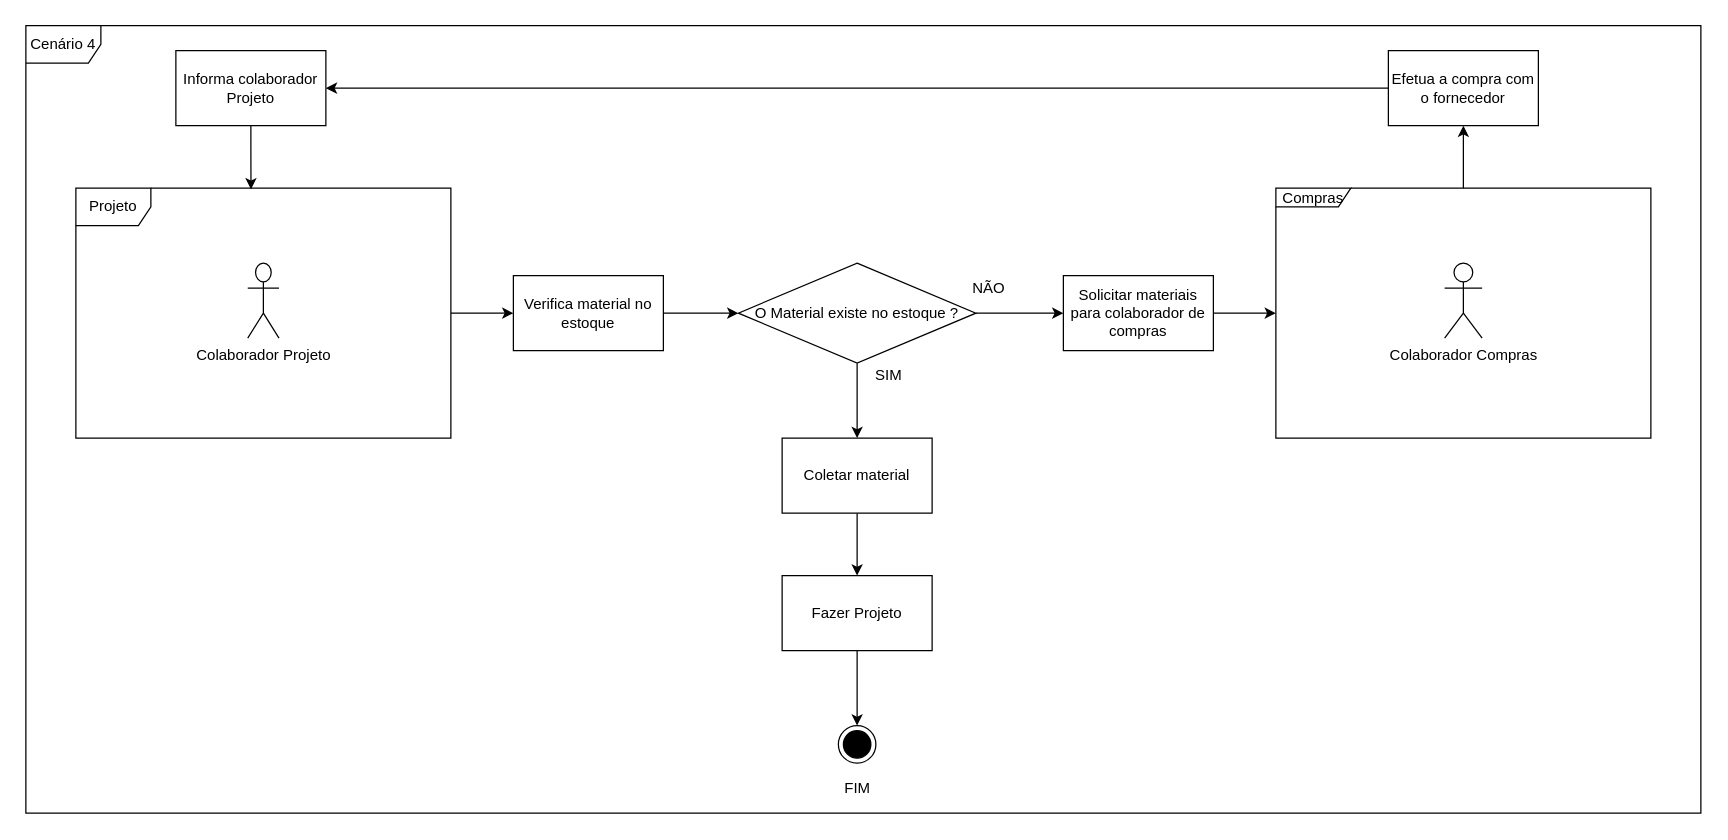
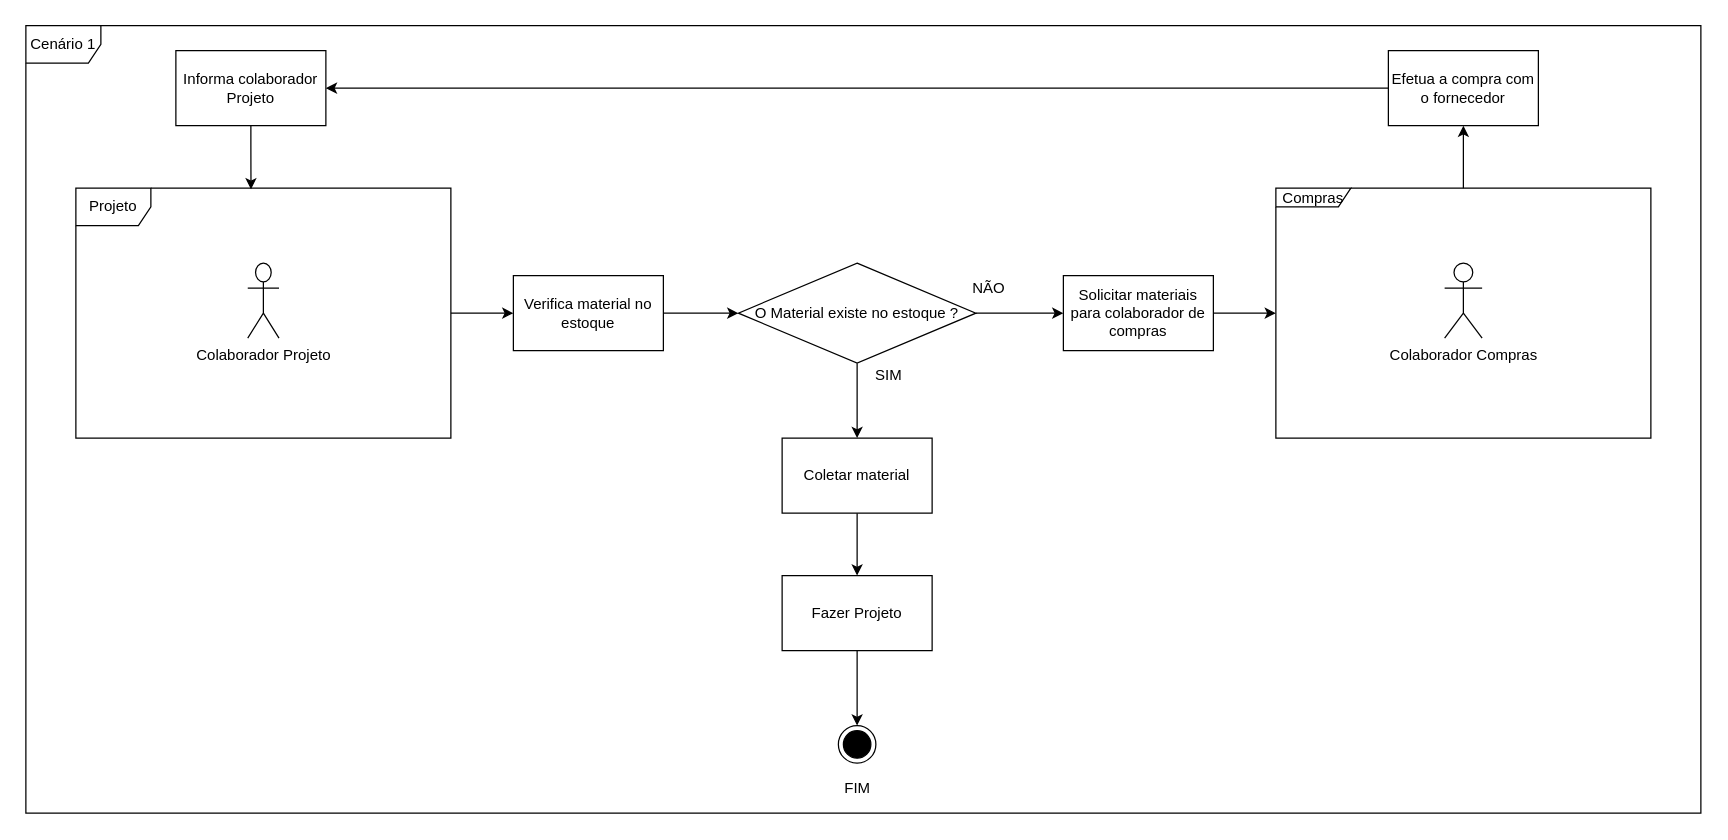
- <mxCell id="28" value="Cenário 4" style="shape=umlFrame;whiteSpace=wrap;html=1;rounded=0;sketch=0;fillColor=#ffffff;" vertex="1" parent="1"><mxGeometry x="20" y="20" width="1340" height="630" as="geometry" /></mxCell>
+ <mxCell id="28" value="Cenário 1" style="shape=umlFrame;whiteSpace=wrap;html=1;rounded=0;sketch=0;fillColor=#ffffff;" vertex="1" parent="1"><mxGeometry x="20" y="20" width="1340" height="630" as="geometry" /></mxCell>
